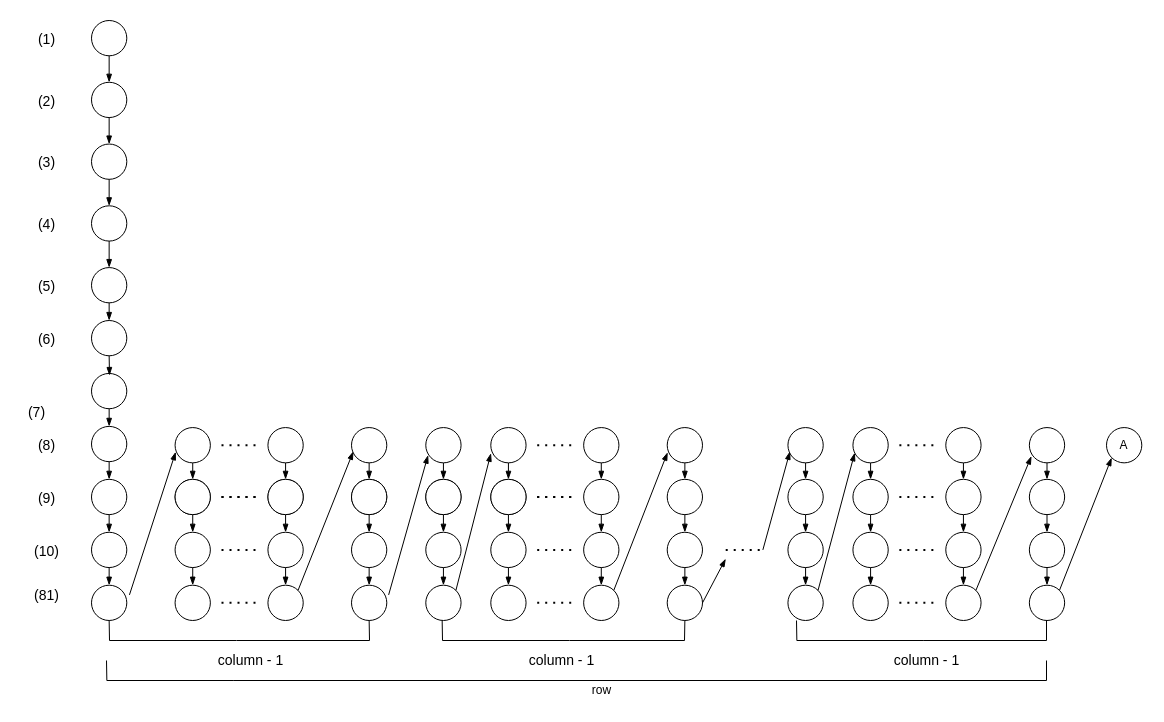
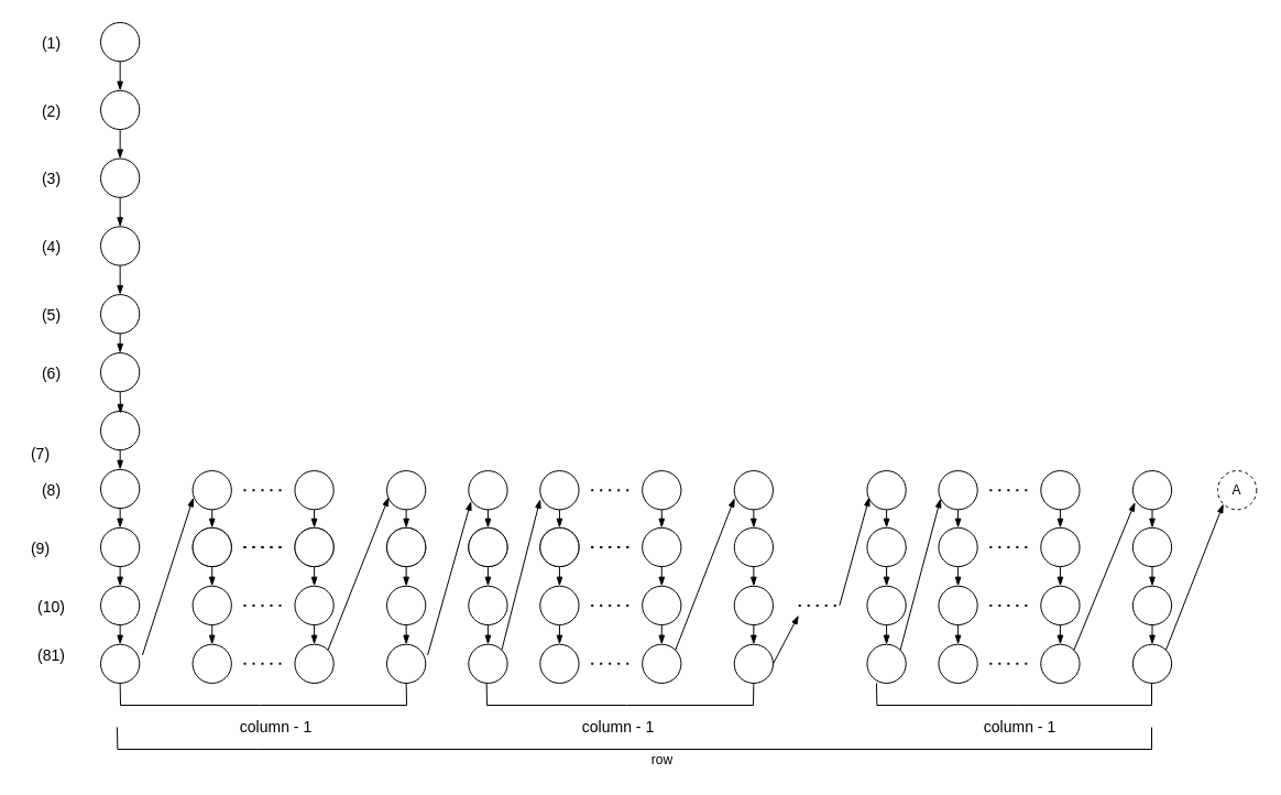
- <mxCell id="124" value="А" style="ellipse;whiteSpace=wrap;html=1;aspect=fixed;" vertex="1" parent="1"><mxGeometry x="1105.999" y="427.064" width="35.294" height="35.294" as="geometry" /></mxCell>
+ <mxCell id="124" value="А" style="ellipse;whiteSpace=wrap;html=1;aspect=fixed;dashed=1;" vertex="1" parent="1"><mxGeometry x="1105.999" y="427.064" width="35.294" height="35.294" as="geometry" /></mxCell>
- <mxCell id="27" value="&lt;span style=&quot;font-size: 14px&quot;&gt;(9)&lt;/span&gt;" style="text;html=1;align=center;verticalAlign=middle;resizable=0;points=[];autosize=1;strokeColor=none;fillColor=none;" vertex="1" parent="1"><mxGeometry x="30.643" y="487.647" width="30" height="20" as="geometry" /></mxCell>
+ <mxCell id="27" value="&lt;span style=&quot;font-size: 14px&quot;&gt;(9)&lt;/span&gt;" style="text;html=1;align=center;verticalAlign=middle;resizable=0;points=[];autosize=1;strokeColor=none;fillColor=none;" vertex="1" parent="1"><mxGeometry x="20.643" y="487.647" width="30" height="20" as="geometry" /></mxCell>
